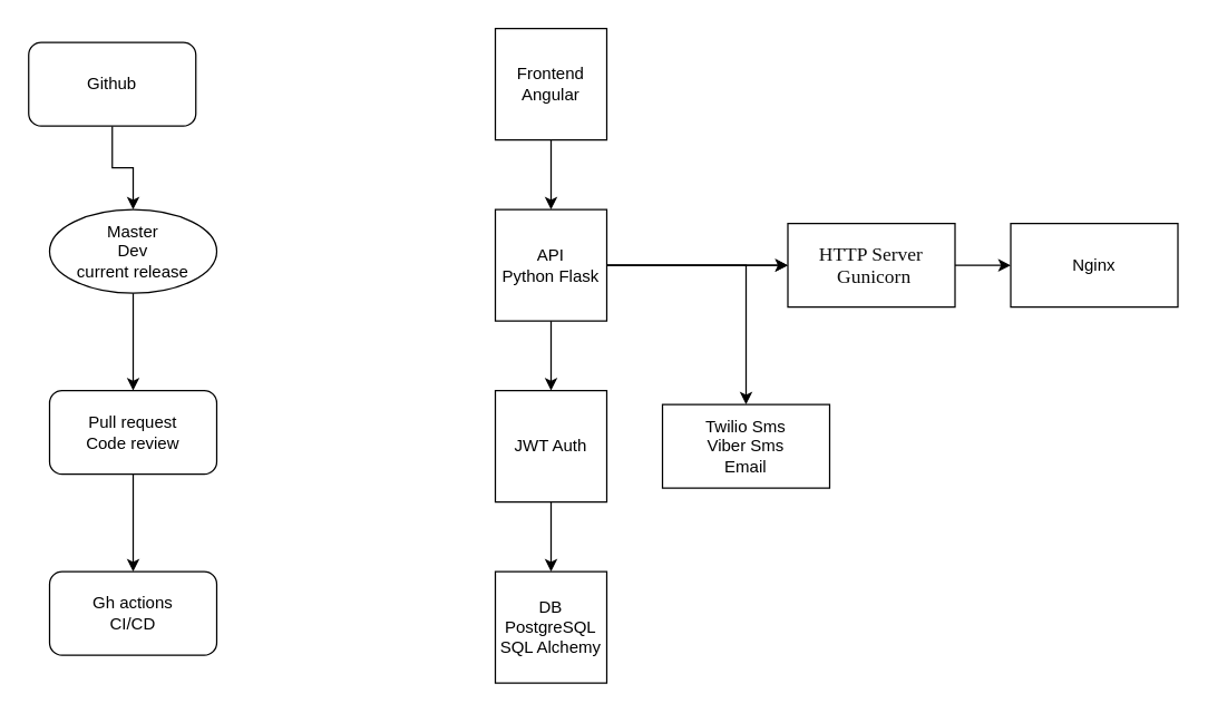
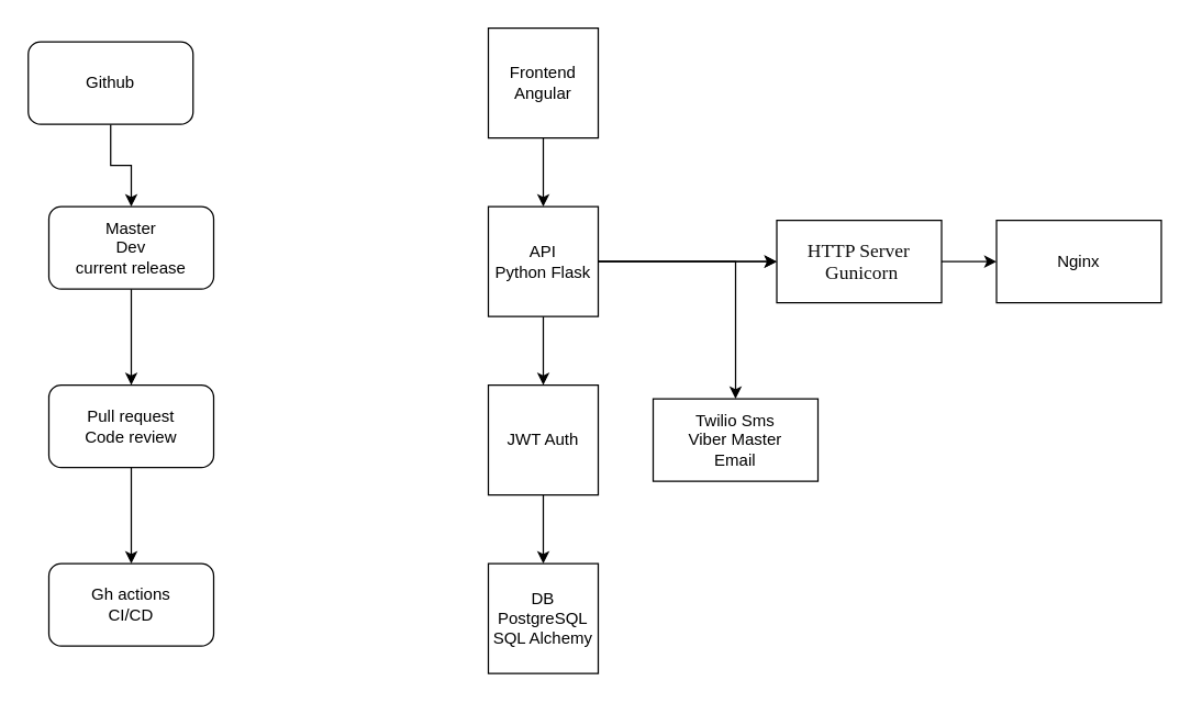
- <mxCell id="18" value="Master&lt;br&gt;Dev&lt;br&gt;current release" style="ellipse;whiteSpace=wrap;html=1;" vertex="1" parent="1"><mxGeometry x="35" y="150" width="120" height="60" as="geometry" /></mxCell>
+ <mxCell id="18" value="Master&lt;br&gt;Dev&lt;br&gt;current release" style="whiteSpace=wrap;html=1;rounded=1;" vertex="1" parent="1"><mxGeometry x="35" y="150" width="120" height="60" as="geometry" /></mxCell>
- <mxCell id="22" value="Twilio Sms&lt;div&gt;Viber Sms&lt;/div&gt;&lt;div&gt;Email&lt;/div&gt;" style="whiteSpace=wrap;html=1;" vertex="1" parent="1"><mxGeometry x="475" y="290" width="120" height="60" as="geometry" /></mxCell>
+ <mxCell id="22" value="Twilio Sms&lt;div&gt;Viber Master&lt;/div&gt;&lt;div&gt;Email&lt;/div&gt;" style="whiteSpace=wrap;html=1;" vertex="1" parent="1"><mxGeometry x="475" y="290" width="120" height="60" as="geometry" /></mxCell>
